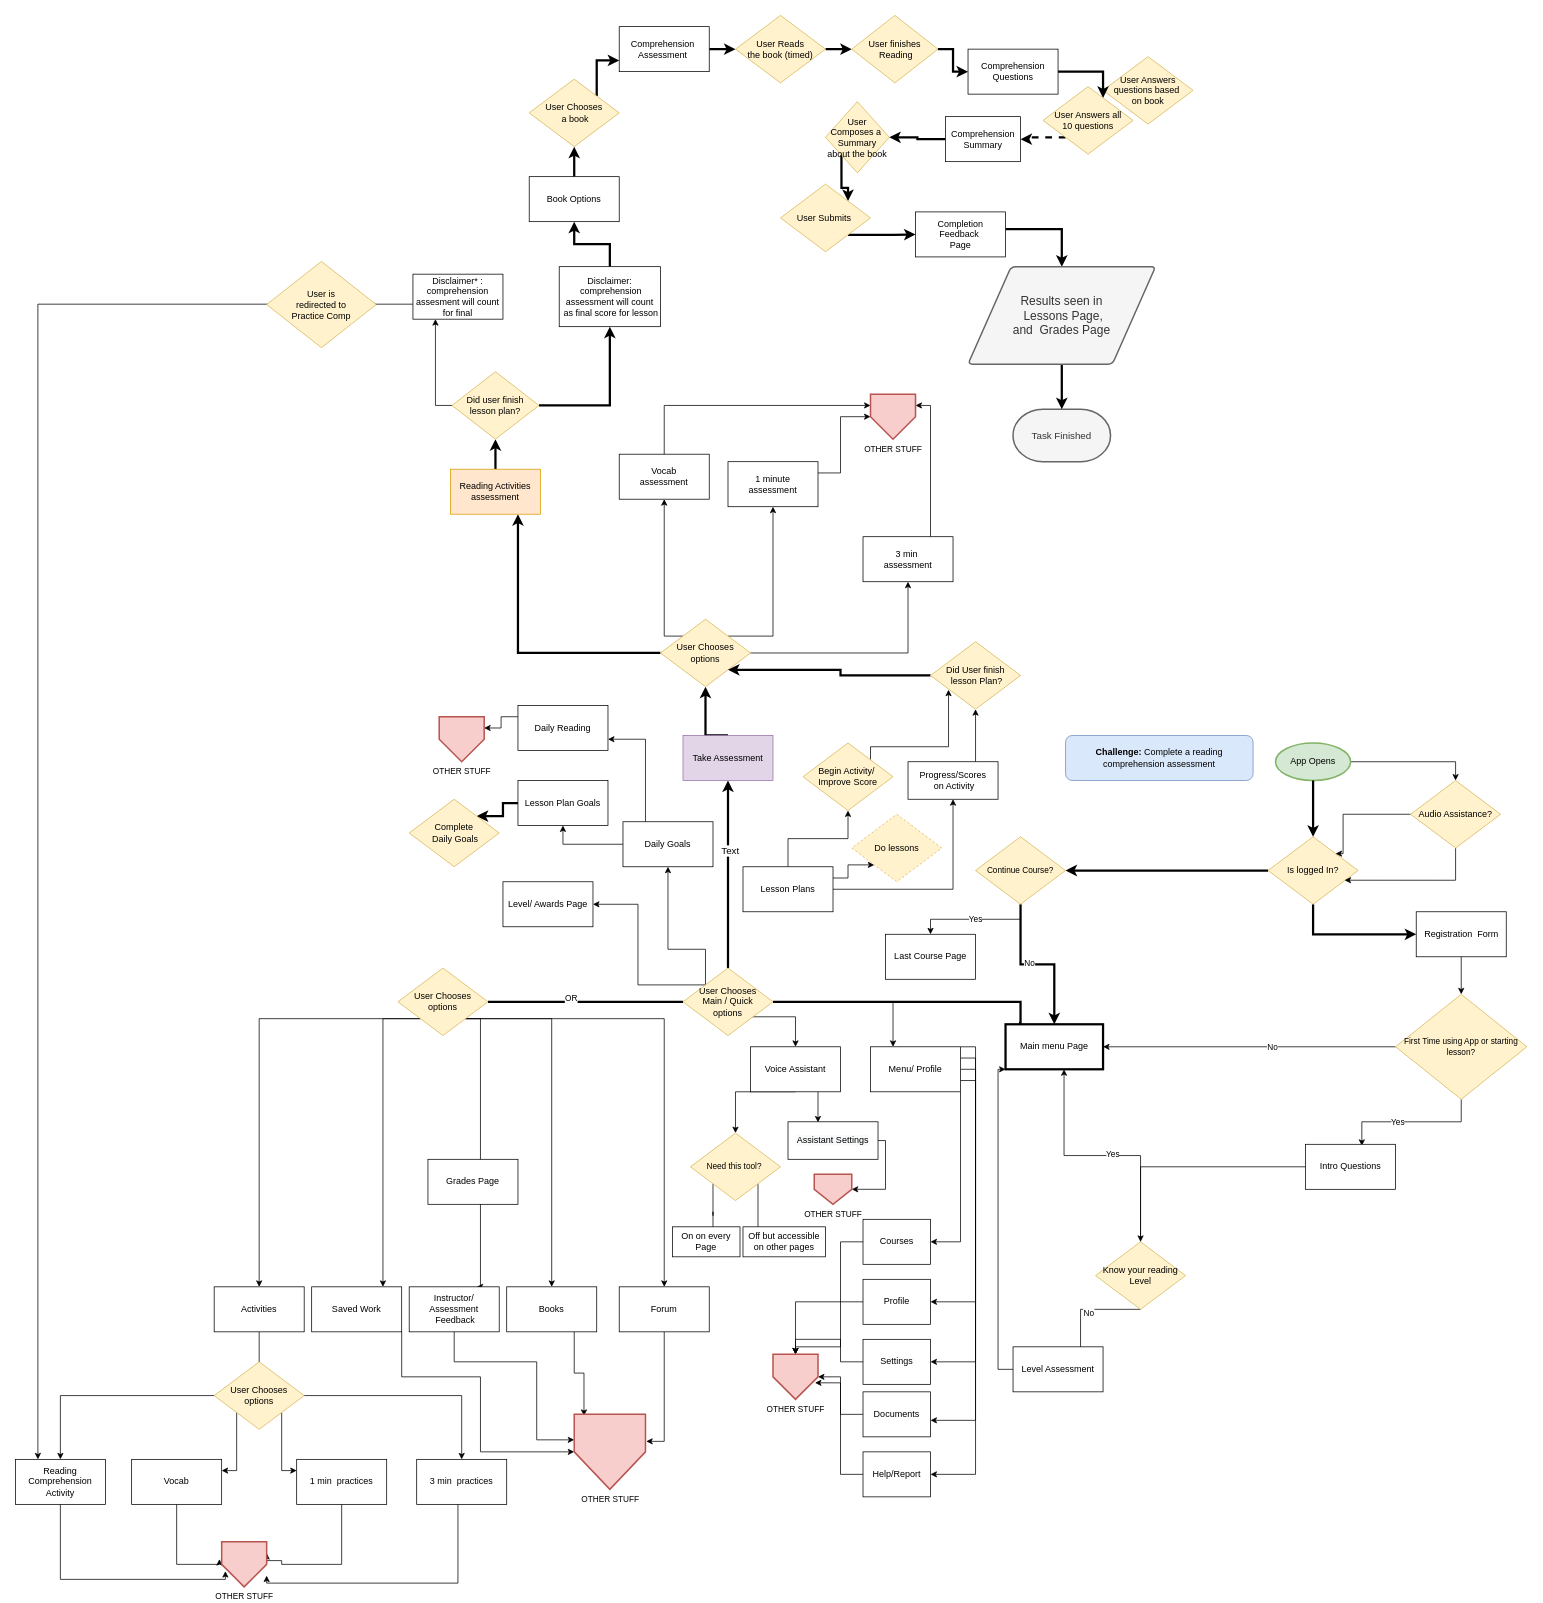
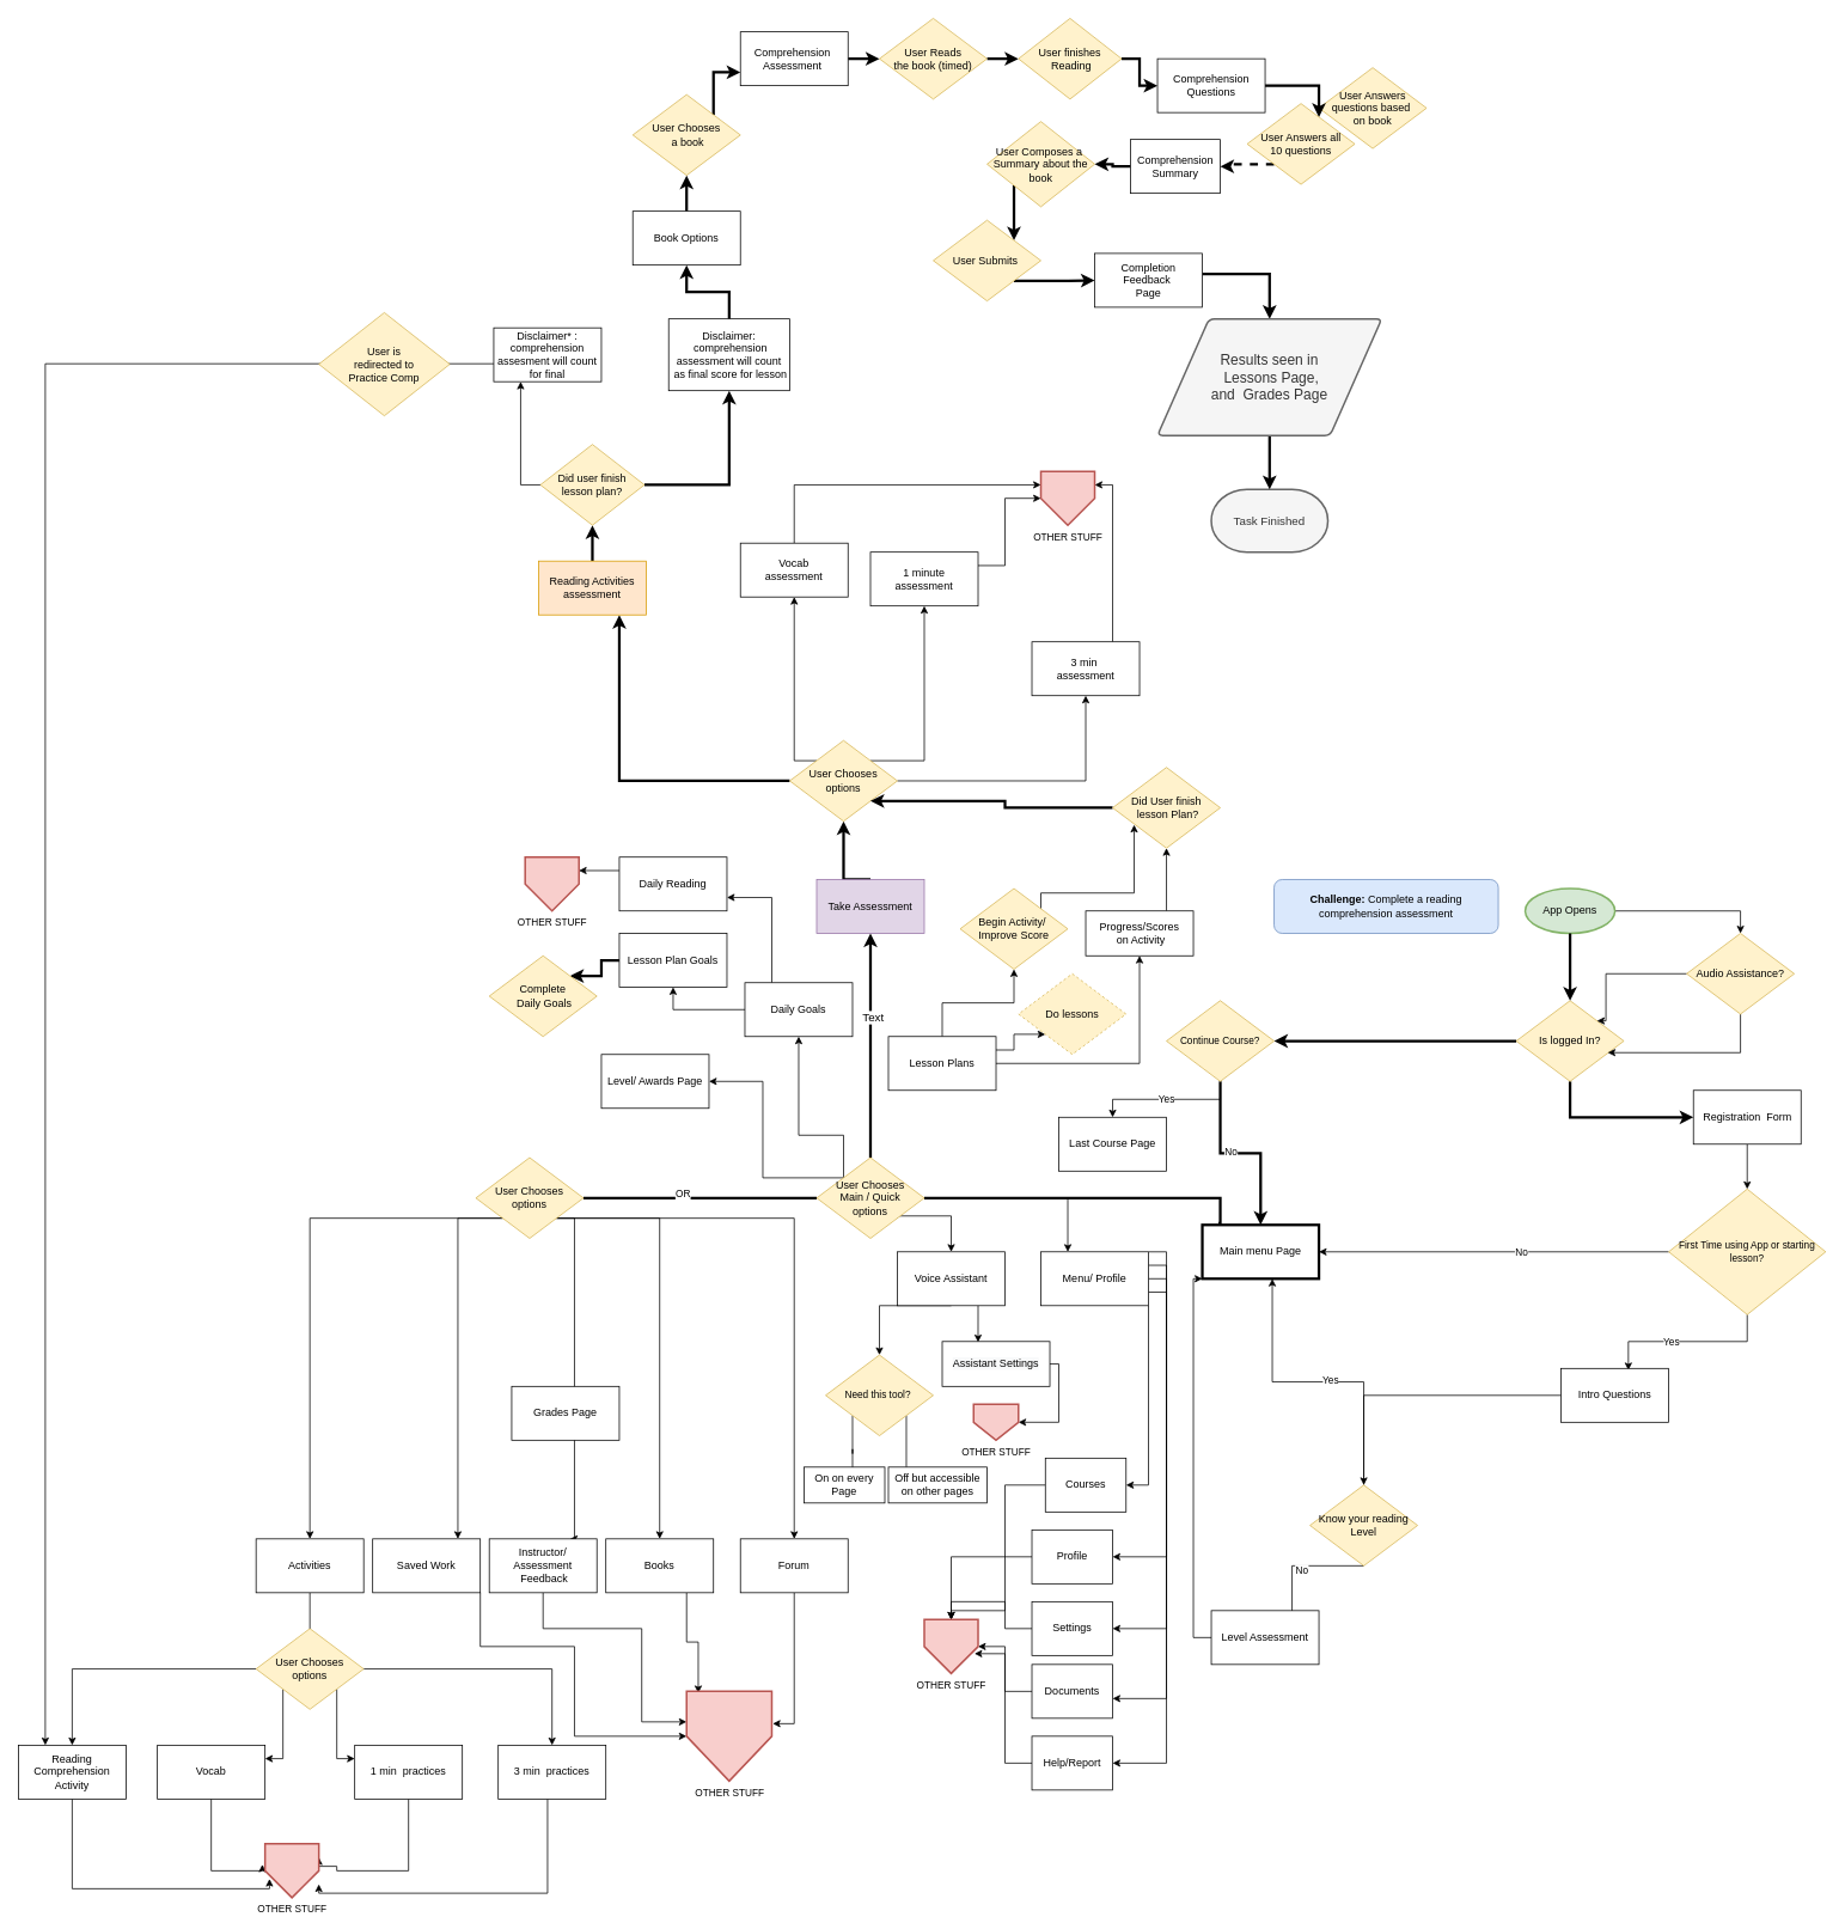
- <mxCell id="141" value="User Composes a&amp;nbsp;&lt;br&gt;Summary about the book&lt;br&gt;" style="rhombus;whiteSpace=wrap;html=1;rounded=0;fillColor=#fff2cc;strokeColor=#d6b656;" vertex="1" parent="1"><mxGeometry x="1100" y="135" width="85" height="95" as="geometry" /></mxCell>
+ <mxCell id="141" value="User Composes a&amp;nbsp;&lt;br&gt;Summary about the book&lt;br&gt;" style="rhombus;whiteSpace=wrap;html=1;rounded=0;fillColor=#fff2cc;strokeColor=#d6b656;" vertex="1" parent="1"><mxGeometry x="1100" y="135" width="120" height="95" as="geometry" /></mxCell>
- <mxCell id="130" value="Daily Reading" style="rounded=0;whiteSpace=wrap;html=1;" vertex="1" parent="1"><mxGeometry x="690" y="940" width="120" height="60" as="geometry" /></mxCell>
+ <mxCell id="130" value="Daily Reading" style="rounded=0;whiteSpace=wrap;html=1;" vertex="1" parent="1"><mxGeometry x="690" width="120" height="60" as="geometry" y="955" /></mxCell>
- <mxCell id="126" value="Courses" style="rounded=0;whiteSpace=wrap;html=1;" vertex="1" parent="1"><mxGeometry x="1150" y="1625" width="90" height="60" as="geometry" /></mxCell>
+ <mxCell id="126" value="Courses" style="rounded=0;whiteSpace=wrap;html=1;" vertex="1" parent="1"><mxGeometry x="1165" y="1625" width="90" height="60" as="geometry" /></mxCell>
